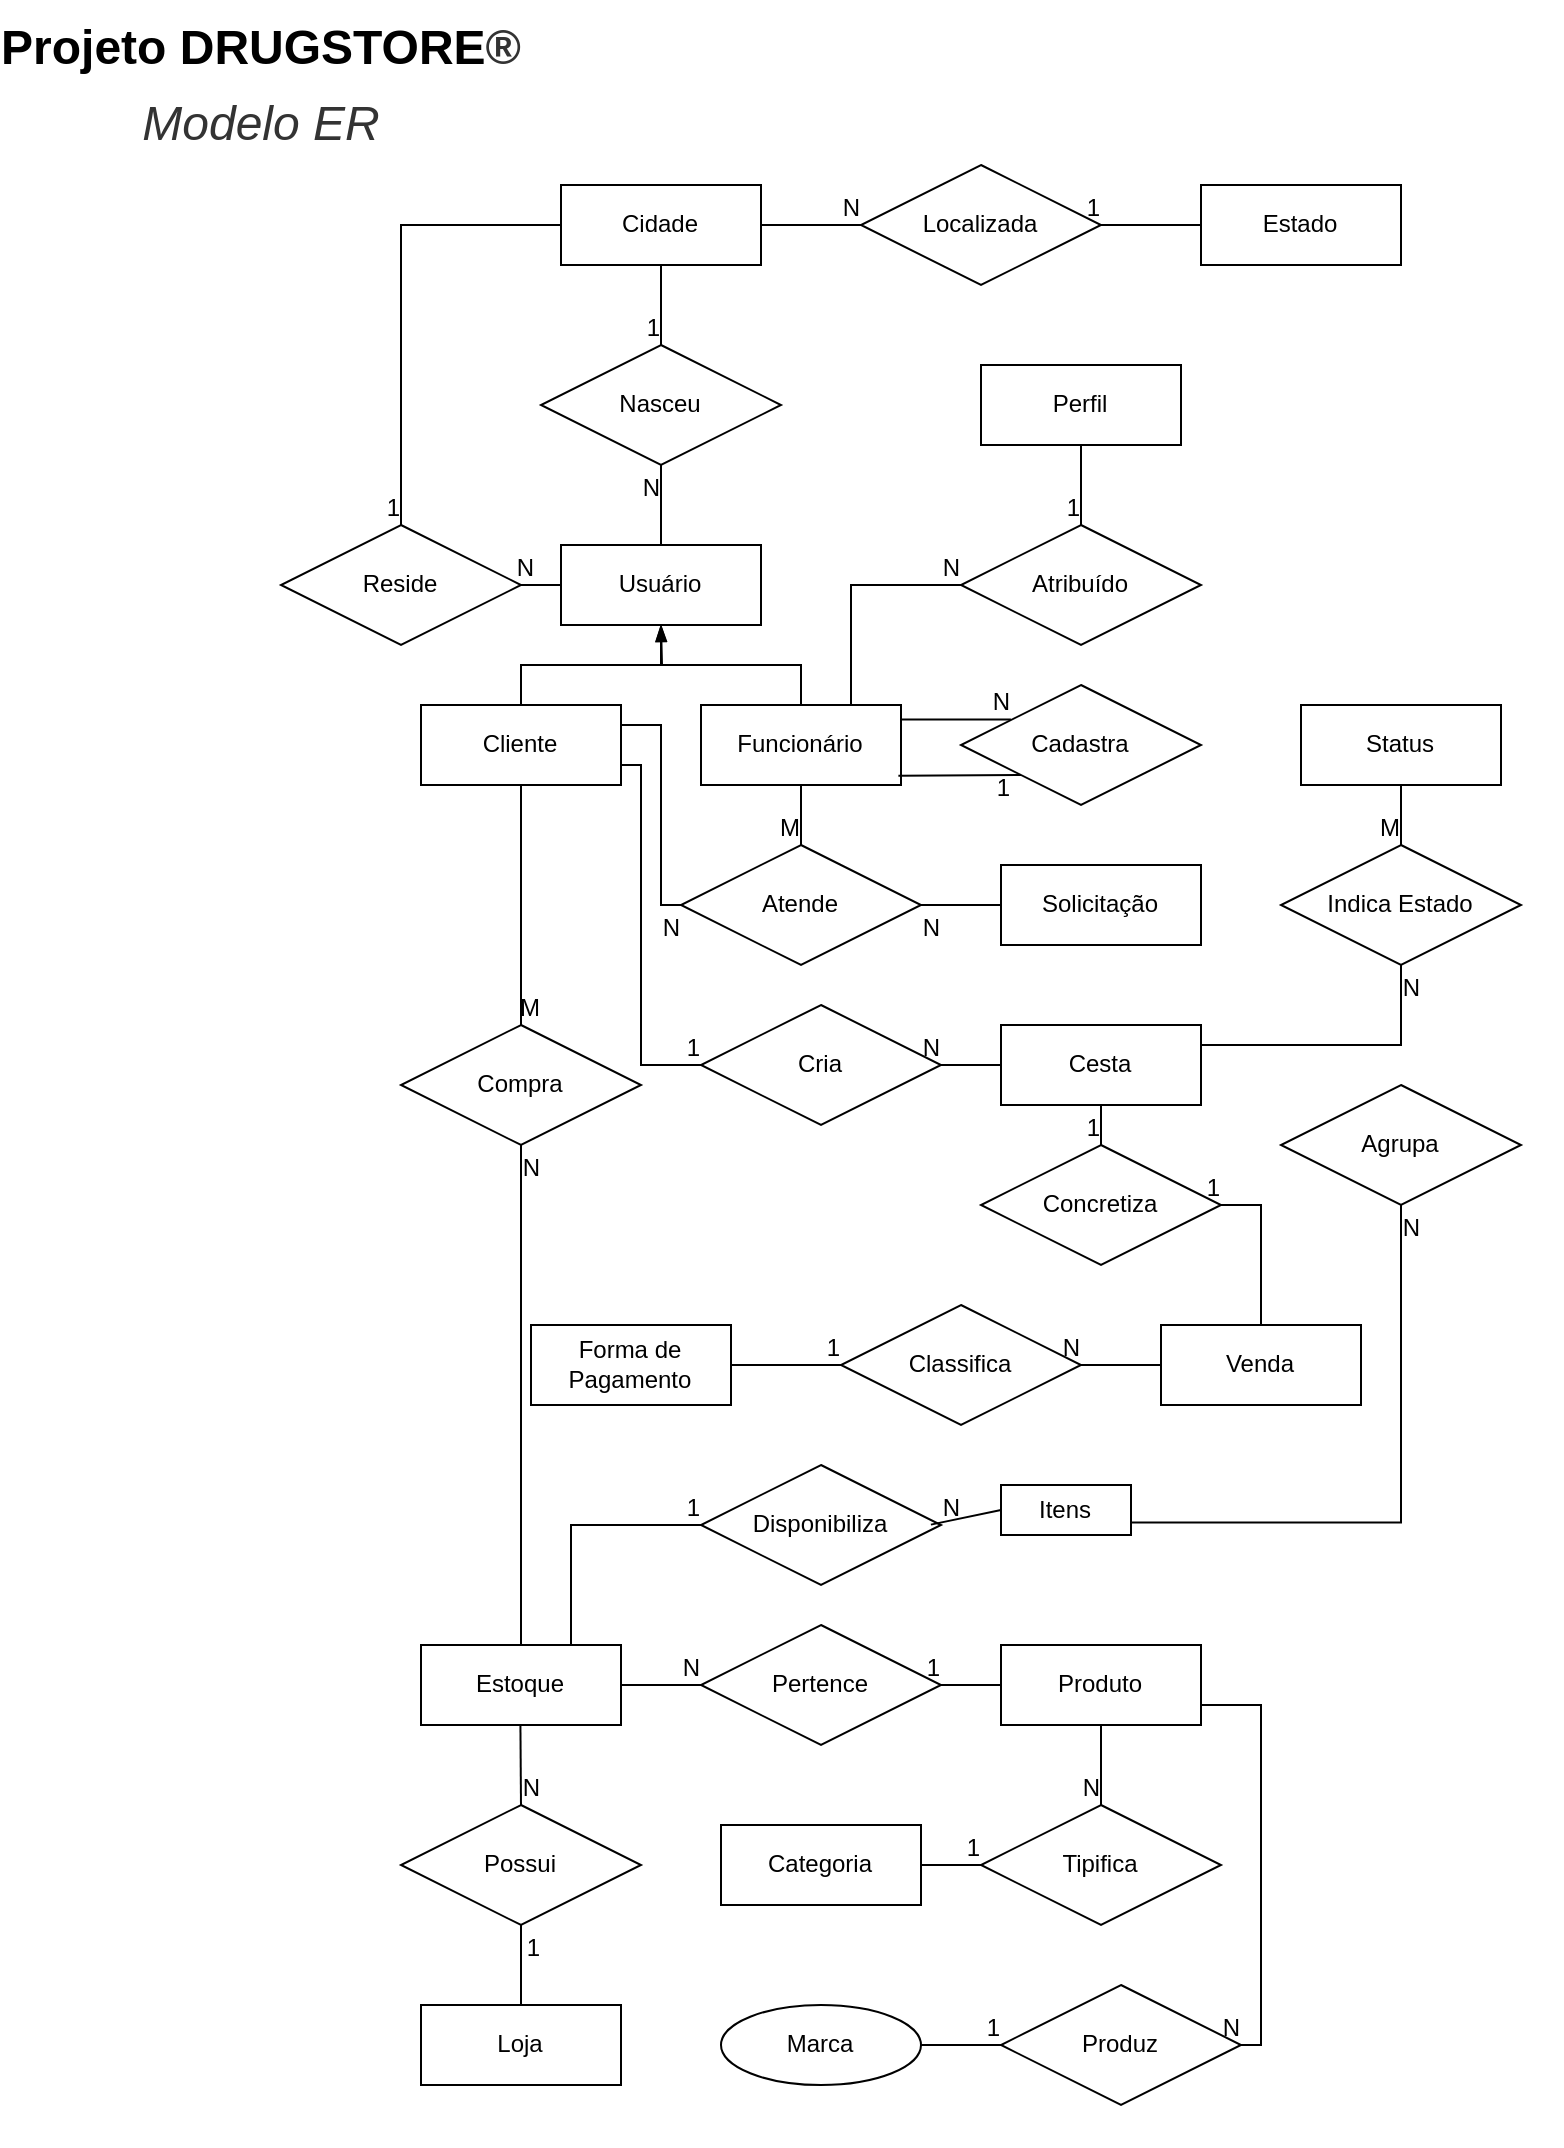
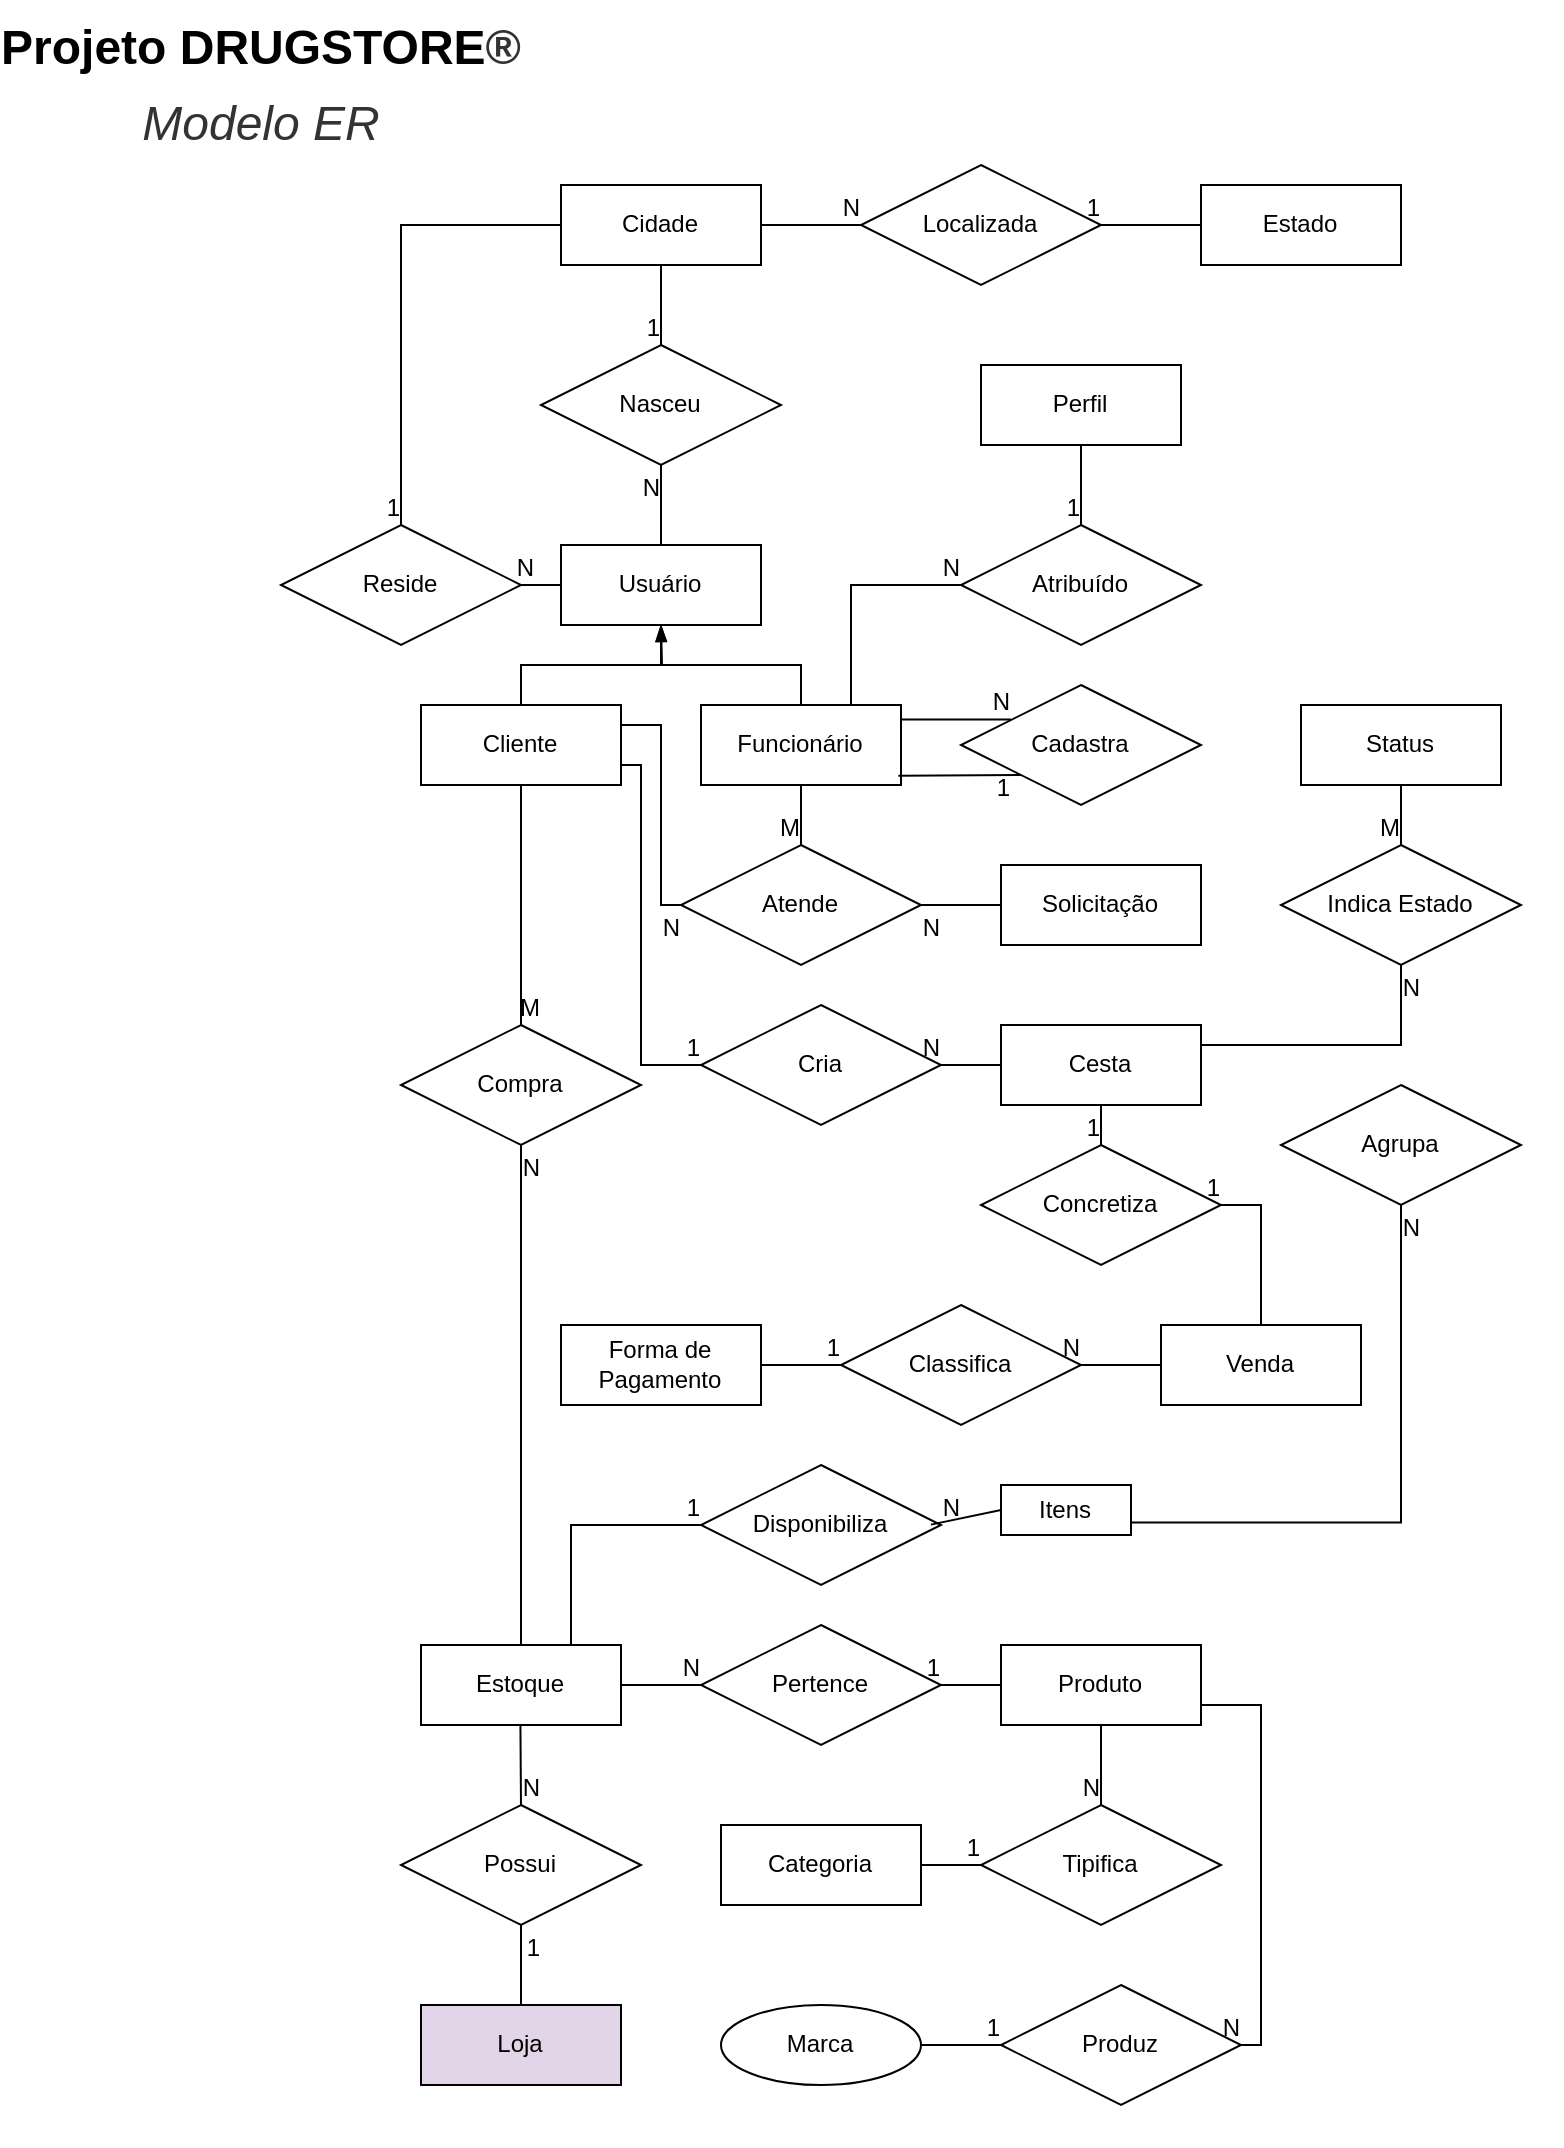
- <mxCell id="95" value="Forma de Pagamento" style="whiteSpace=wrap;html=1;align=center;" vertex="1" parent="1"><mxGeometry x="205" y="652" width="100" height="40" as="geometry" /></mxCell>
+ <mxCell id="95" value="Forma de Pagamento" style="whiteSpace=wrap;html=1;align=center;" vertex="1" parent="1"><mxGeometry x="220" y="652" width="100" height="40" as="geometry" /></mxCell>
- <mxCell id="10" value="Loja" style="whiteSpace=wrap;html=1;align=center;" parent="1" vertex="1"><mxGeometry x="150" y="992" width="100" height="40" as="geometry" /></mxCell>
+ <mxCell id="10" value="Loja" style="whiteSpace=wrap;html=1;align=center;fillColor=#e1d5e7;" parent="1" vertex="1"><mxGeometry x="150" y="992" width="100" height="40" as="geometry" /></mxCell>
